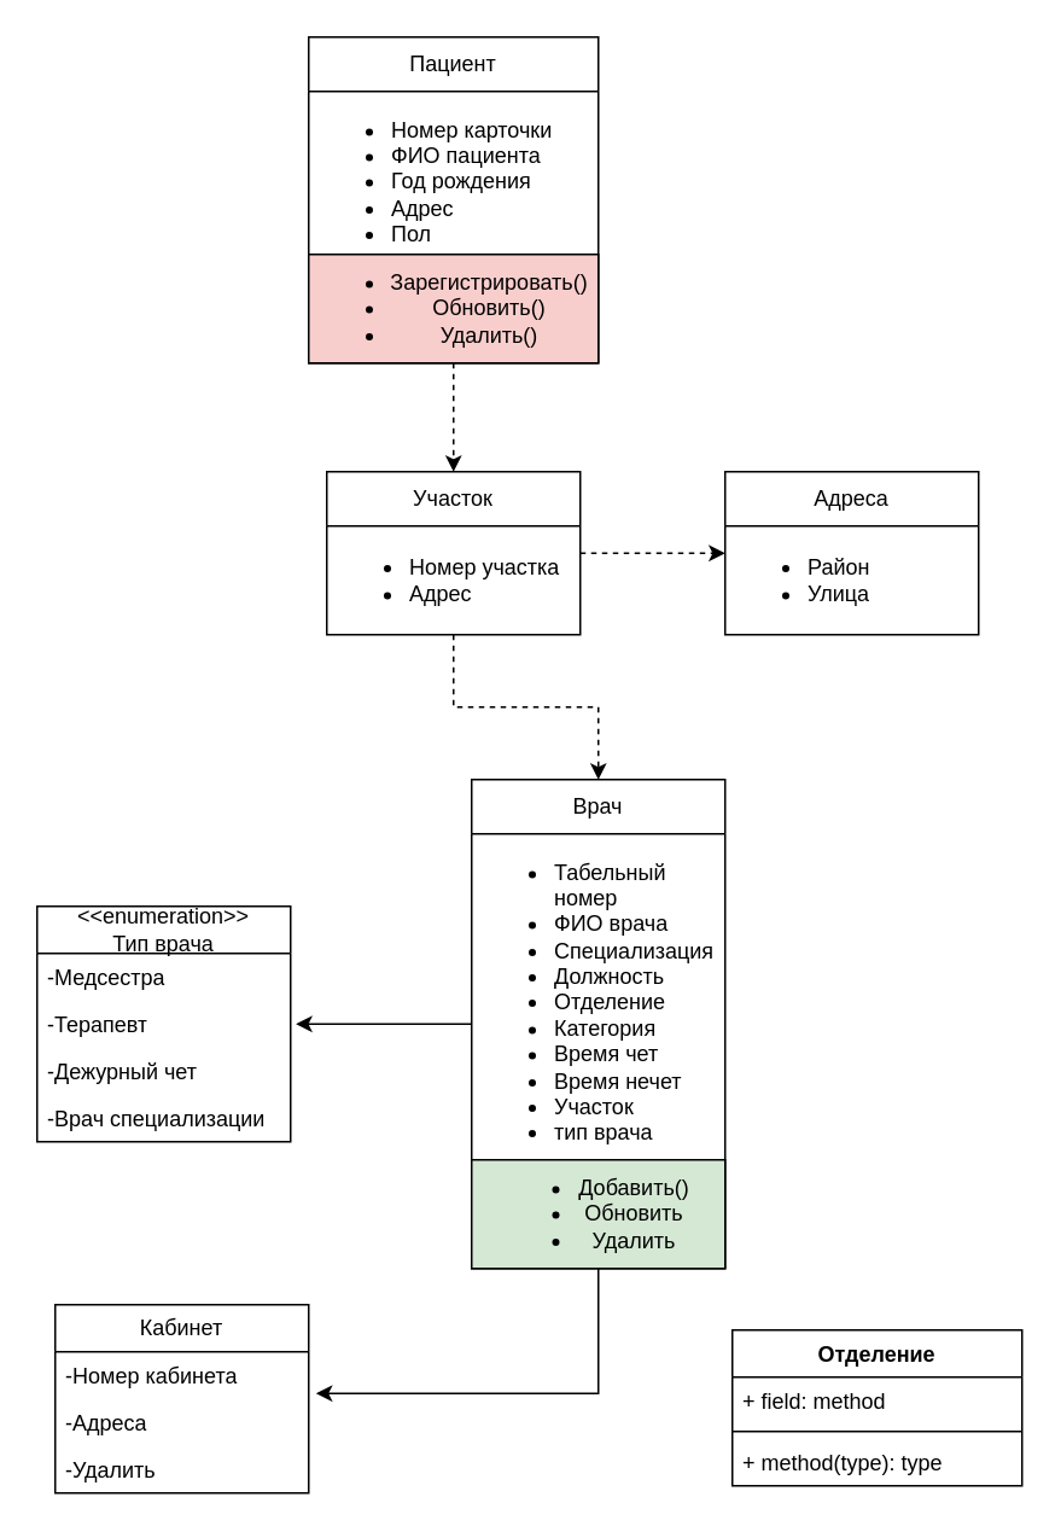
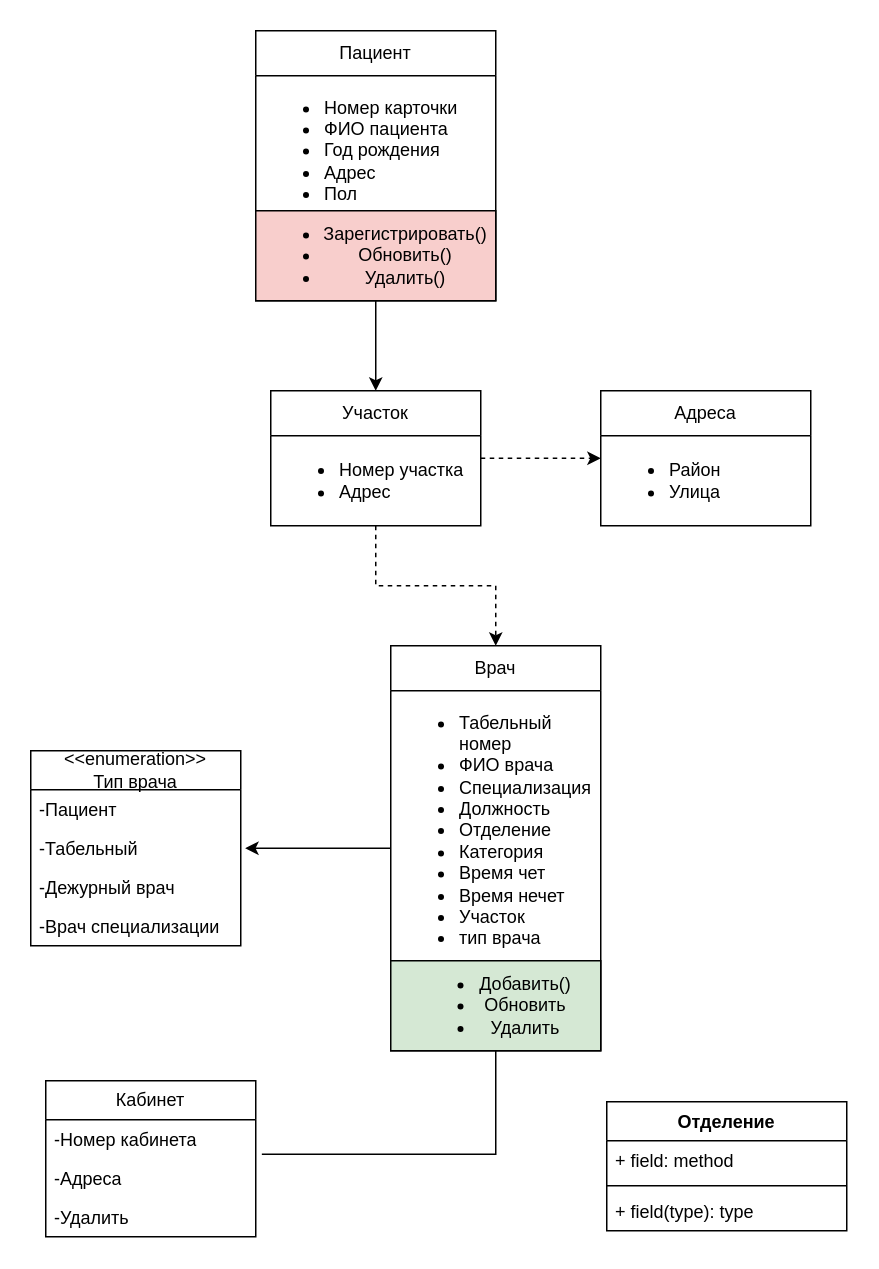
- <mxCell id="2" value="" style="edgeStyle=orthogonalEdgeStyle;rounded=0;orthogonalLoop=1;jettySize=auto;html=1;dashed=1;" edge="1" parent="1" source="3" target="8"><mxGeometry relative="1" as="geometry" /></mxCell>
+ <mxCell id="2" value="" style="edgeStyle=orthogonalEdgeStyle;rounded=0;orthogonalLoop=1;jettySize=auto;html=1;" edge="1" parent="1" source="3" target="8"><mxGeometry relative="1" as="geometry" /></mxCell>
- <mxCell id="17" value="-Медсестра" style="text;strokeColor=none;fillColor=none;align=left;verticalAlign=top;spacingLeft=4;spacingRight=4;overflow=hidden;rotatable=0;points=[[0,0.5],[1,0.5]];portConstraint=eastwest;whiteSpace=wrap;html=1;" vertex="1" parent="16"><mxGeometry y="26" width="140" height="26" as="geometry" /></mxCell>
+ <mxCell id="17" value="-Пациент" style="text;strokeColor=none;fillColor=none;align=left;verticalAlign=top;spacingLeft=4;spacingRight=4;overflow=hidden;rotatable=0;points=[[0,0.5],[1,0.5]];portConstraint=eastwest;whiteSpace=wrap;html=1;" vertex="1" parent="16"><mxGeometry y="26" width="140" height="26" as="geometry" /></mxCell>
- <mxCell id="18" value="-Терапевт" style="text;strokeColor=none;fillColor=none;align=left;verticalAlign=top;spacingLeft=4;spacingRight=4;overflow=hidden;rotatable=0;points=[[0,0.5],[1,0.5]];portConstraint=eastwest;whiteSpace=wrap;html=1;" vertex="1" parent="16"><mxGeometry y="52" width="140" height="26" as="geometry" /></mxCell>
+ <mxCell id="18" value="-Табельный" style="text;strokeColor=none;fillColor=none;align=left;verticalAlign=top;spacingLeft=4;spacingRight=4;overflow=hidden;rotatable=0;points=[[0,0.5],[1,0.5]];portConstraint=eastwest;whiteSpace=wrap;html=1;" vertex="1" parent="16"><mxGeometry y="52" width="140" height="26" as="geometry" /></mxCell>
- <mxCell id="19" value="-Дежурный чет" style="text;strokeColor=none;fillColor=none;align=left;verticalAlign=top;spacingLeft=4;spacingRight=4;overflow=hidden;rotatable=0;points=[[0,0.5],[1,0.5]];portConstraint=eastwest;whiteSpace=wrap;html=1;" vertex="1" parent="16"><mxGeometry y="78" width="140" height="26" as="geometry" /></mxCell>
+ <mxCell id="19" value="-Дежурный врач" style="text;strokeColor=none;fillColor=none;align=left;verticalAlign=top;spacingLeft=4;spacingRight=4;overflow=hidden;rotatable=0;points=[[0,0.5],[1,0.5]];portConstraint=eastwest;whiteSpace=wrap;html=1;" vertex="1" parent="16"><mxGeometry y="78" width="140" height="26" as="geometry" /></mxCell>
- <mxCell id="25" style="edgeStyle=orthogonalEdgeStyle;rounded=0;orthogonalLoop=1;jettySize=auto;html=1;entryX=1.029;entryY=0.885;entryDx=0;entryDy=0;entryPerimeter=0;" edge="1" parent="1" source="15" target="22"><mxGeometry relative="1" as="geometry" /></mxCell>
+ <mxCell id="25" style="edgeStyle=orthogonalEdgeStyle;rounded=0;orthogonalLoop=1;jettySize=auto;html=1;entryX=1.029;entryY=0.885;entryDx=0;entryDy=0;entryPerimeter=0;endArrow=none;" edge="1" parent="1" source="15" target="22"><mxGeometry relative="1" as="geometry" /></mxCell>
- <mxCell id="29" value="+ method(type): type" style="text;strokeColor=none;fillColor=none;align=left;verticalAlign=top;spacingLeft=4;spacingRight=4;overflow=hidden;rotatable=0;points=[[0,0.5],[1,0.5]];portConstraint=eastwest;whiteSpace=wrap;html=1;" vertex="1" parent="26"><mxGeometry y="60" width="160" height="26" as="geometry" /></mxCell>
+ <mxCell id="29" value="+ field(type): type" style="text;strokeColor=none;fillColor=none;align=left;verticalAlign=top;spacingLeft=4;spacingRight=4;overflow=hidden;rotatable=0;points=[[0,0.5],[1,0.5]];portConstraint=eastwest;whiteSpace=wrap;html=1;" vertex="1" parent="26"><mxGeometry y="60" width="160" height="26" as="geometry" /></mxCell>
